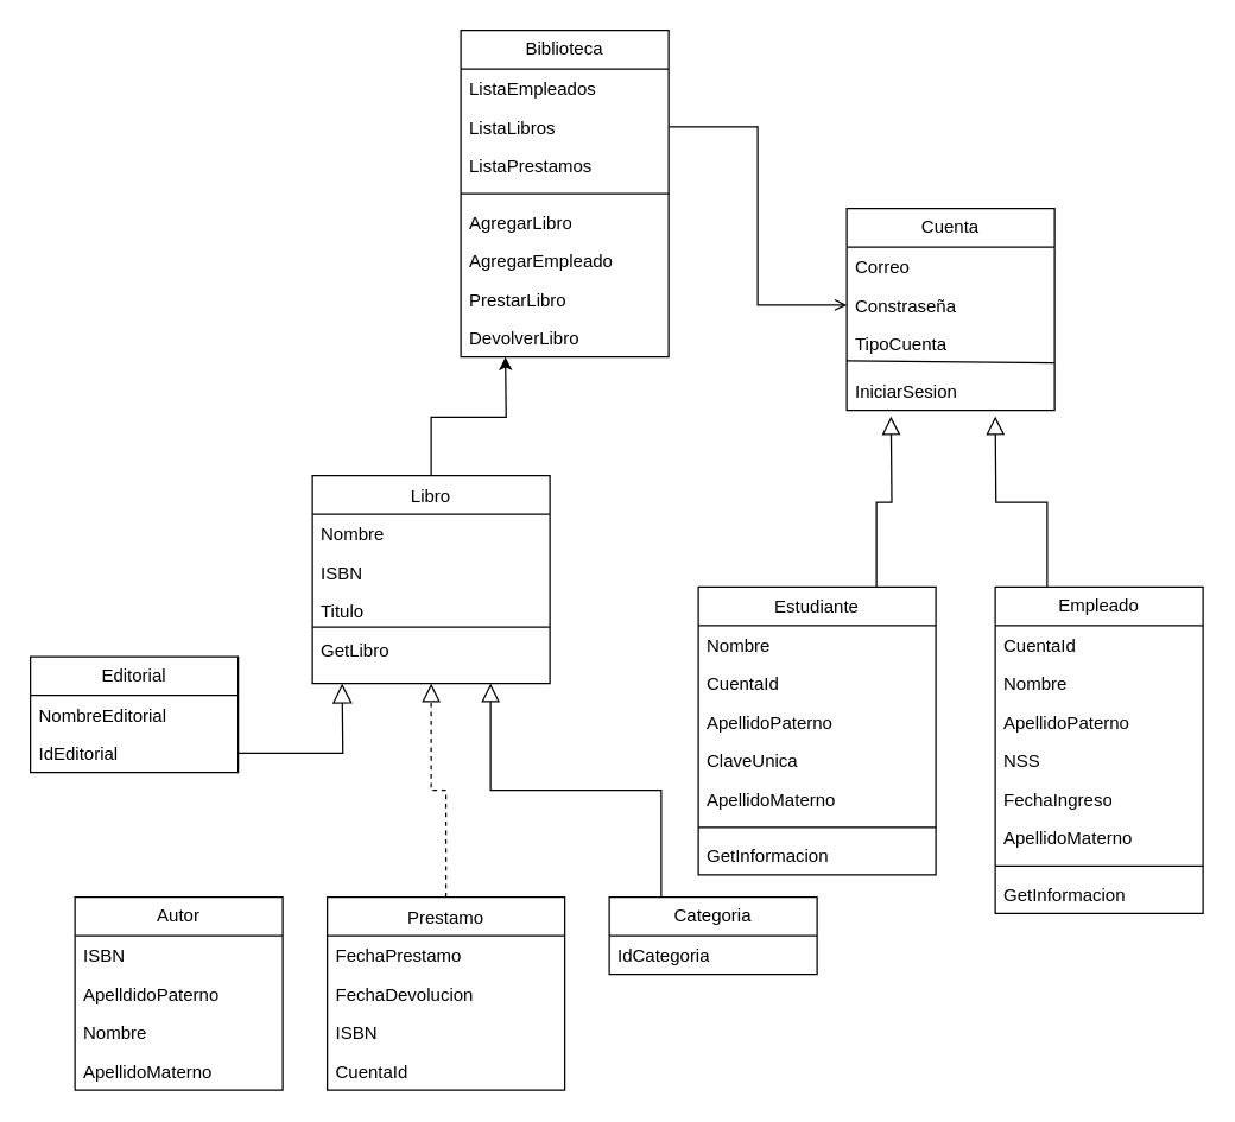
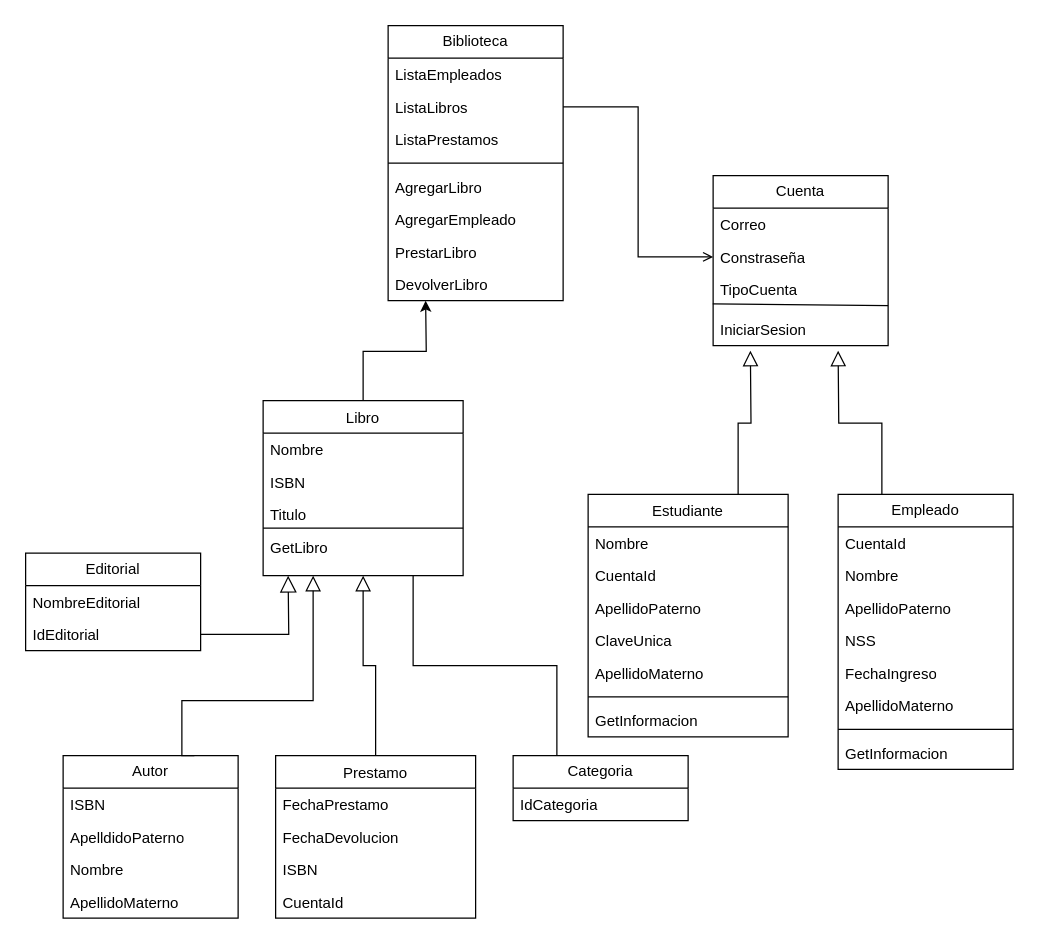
- <mxCell id="43" style="edgeStyle=orthogonalEdgeStyle;rounded=0;orthogonalLoop=1;jettySize=auto;html=1;exitX=0.25;exitY=0;exitDx=0;exitDy=0;entryX=0.75;entryY=1;entryDx=0;entryDy=0;endArrow=block;endFill=0;endSize=10;" parent="1" source="44" target="3" edge="1"><mxGeometry relative="1" as="geometry" /></mxCell>
+ <mxCell id="43" style="edgeStyle=orthogonalEdgeStyle;rounded=0;orthogonalLoop=1;jettySize=auto;html=1;exitX=0.25;exitY=0;exitDx=0;exitDy=0;entryX=0.75;entryY=1;entryDx=0;entryDy=0;endArrow=none;endFill=0;endSize=10;" parent="1" source="44" target="3" edge="1"><mxGeometry relative="1" as="geometry" /></mxCell>
- <mxCell id="14" value="" style="endArrow=block;endSize=10;endFill=0;shadow=0;strokeWidth=1;rounded=0;edgeStyle=elbowEdgeStyle;elbow=vertical;dashed=1;" parent="1" source="9" target="3" edge="1"><mxGeometry width="160" relative="1" as="geometry"><mxPoint x="190" y="413" as="sourcePoint" /><mxPoint x="190" y="413" as="targetPoint" /></mxGeometry></mxCell>
+ <mxCell id="14" value="" style="endArrow=block;endSize=10;endFill=0;shadow=0;strokeWidth=1;rounded=0;edgeStyle=elbowEdgeStyle;elbow=vertical;" parent="1" source="9" target="3" edge="1"><mxGeometry width="160" relative="1" as="geometry"><mxPoint x="190" y="413" as="sourcePoint" /><mxPoint x="190" y="413" as="targetPoint" /></mxGeometry></mxCell>
+ <mxCell id="34" style="edgeStyle=orthogonalEdgeStyle;rounded=0;orthogonalLoop=1;jettySize=auto;html=1;exitX=0.75;exitY=0;exitDx=0;exitDy=0;entryX=0.25;entryY=1;entryDx=0;entryDy=0;endArrow=block;endFill=0;endSize=10;" parent="1" source="35" target="3" edge="1"><mxGeometry relative="1" as="geometry"><Array as="points"><mxPoint x="145" y="560" /><mxPoint x="250" y="560" /></Array></mxGeometry></mxCell>
